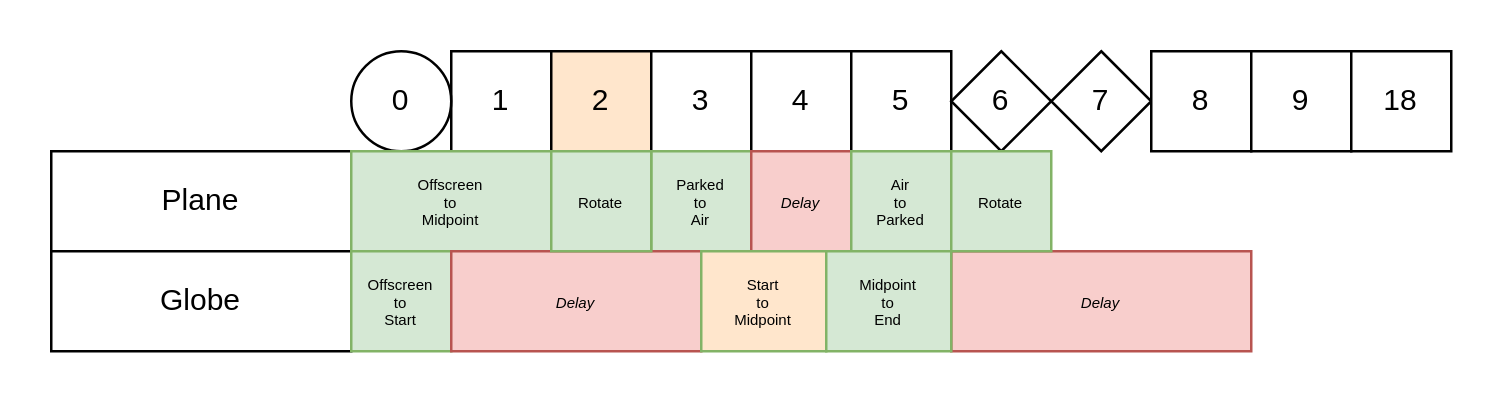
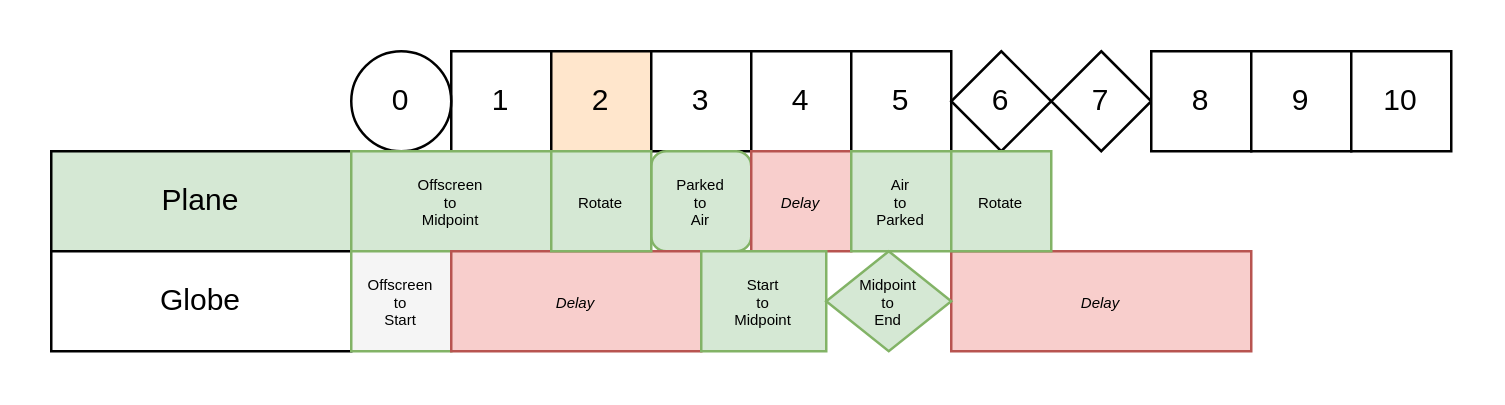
- <mxCell id="12" value="18" style="rounded=0;whiteSpace=wrap;html=1;" vertex="1" parent="1"><mxGeometry x="540" y="20" width="40" height="40" as="geometry" /></mxCell>
+ <mxCell id="12" value="10" style="rounded=0;whiteSpace=wrap;html=1;" vertex="1" parent="1"><mxGeometry x="540" y="20" width="40" height="40" as="geometry" /></mxCell>
- <mxCell id="3" value="Plane" style="rounded=0;whiteSpace=wrap;html=1;" vertex="1" parent="1"><mxGeometry x="20" y="60" width="120" height="40" as="geometry" /></mxCell>
+ <mxCell id="3" value="Plane" style="rounded=0;whiteSpace=wrap;html=1;fillColor=#d5e8d4;" vertex="1" parent="1"><mxGeometry x="20" y="60" width="120" height="40" as="geometry" /></mxCell>
- <mxCell id="16" value="&lt;p style=&quot;line-height: 40%;&quot;&gt;&lt;font style=&quot;font-size: 6px;&quot;&gt;Parked&lt;br&gt;to&lt;br&gt;Air&lt;/font&gt;&lt;/p&gt;" style="rounded=0;whiteSpace=wrap;html=1;fillColor=#d5e8d4;strokeColor=#82b366;" vertex="1" parent="1"><mxGeometry x="260" y="60" width="40" height="40" as="geometry" /></mxCell>
+ <mxCell id="16" value="&lt;p style=&quot;line-height: 40%;&quot;&gt;&lt;font style=&quot;font-size: 6px;&quot;&gt;Parked&lt;br&gt;to&lt;br&gt;Air&lt;/font&gt;&lt;/p&gt;" style="whiteSpace=wrap;html=1;fillColor=#d5e8d4;strokeColor=#82b366;rounded=1;" vertex="1" parent="1"><mxGeometry x="260" y="60" width="40" height="40" as="geometry" /></mxCell>
- <mxCell id="19" value="&lt;p style=&quot;line-height: 40%;&quot;&gt;&lt;font style=&quot;font-size: 6px;&quot;&gt;Offscreen&lt;br&gt;to&lt;br&gt;Start&lt;/font&gt;&lt;/p&gt;" style="rounded=0;whiteSpace=wrap;html=1;fillColor=#d5e8d4;strokeColor=#82b366;" vertex="1" parent="1"><mxGeometry x="140" y="100" width="40" height="40" as="geometry" /></mxCell>
+ <mxCell id="19" value="&lt;p style=&quot;line-height: 40%;&quot;&gt;&lt;font style=&quot;font-size: 6px;&quot;&gt;Offscreen&lt;br&gt;to&lt;br&gt;Start&lt;/font&gt;&lt;/p&gt;" style="rounded=0;whiteSpace=wrap;html=1;fillColor=#f5f5f5;strokeColor=#82b366;" vertex="1" parent="1"><mxGeometry x="140" y="100" width="40" height="40" as="geometry" /></mxCell>
- <mxCell id="21" value="&lt;p style=&quot;line-height: 40%;&quot;&gt;&lt;font style=&quot;font-size: 6px;&quot;&gt;Start&lt;br&gt;to&lt;br&gt;Midpoint&lt;/font&gt;&lt;/p&gt;" style="rounded=0;whiteSpace=wrap;html=1;fillColor=#ffe6cc;strokeColor=#82b366;" vertex="1" parent="1"><mxGeometry x="280" y="100" width="50" height="40" as="geometry" /></mxCell>
+ <mxCell id="21" value="&lt;p style=&quot;line-height: 40%;&quot;&gt;&lt;font style=&quot;font-size: 6px;&quot;&gt;Start&lt;br&gt;to&lt;br&gt;Midpoint&lt;/font&gt;&lt;/p&gt;" style="rounded=0;whiteSpace=wrap;html=1;fillColor=#d5e8d4;strokeColor=#82b366;" vertex="1" parent="1"><mxGeometry x="280" y="100" width="50" height="40" as="geometry" /></mxCell>
- <mxCell id="23" value="&lt;p style=&quot;line-height: 40%;&quot;&gt;&lt;font style=&quot;font-size: 6px;&quot;&gt;Midpoint&lt;br&gt;to&lt;br&gt;End&lt;/font&gt;&lt;/p&gt;" style="rounded=0;whiteSpace=wrap;html=1;fillColor=#d5e8d4;strokeColor=#82b366;" vertex="1" parent="1"><mxGeometry x="330" y="100" width="50" height="40" as="geometry" /></mxCell>
+ <mxCell id="23" value="&lt;p style=&quot;line-height: 40%;&quot;&gt;&lt;font style=&quot;font-size: 6px;&quot;&gt;Midpoint&lt;br&gt;to&lt;br&gt;End&lt;/font&gt;&lt;/p&gt;" style="rhombus;whiteSpace=wrap;html=1;fillColor=#d5e8d4;strokeColor=#82b366;" vertex="1" parent="1"><mxGeometry x="330" y="100" width="50" height="40" as="geometry" /></mxCell>
